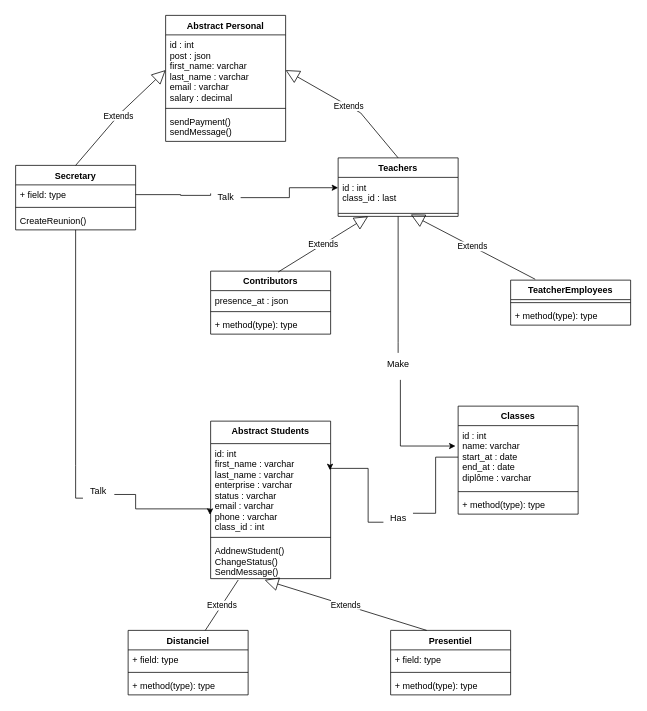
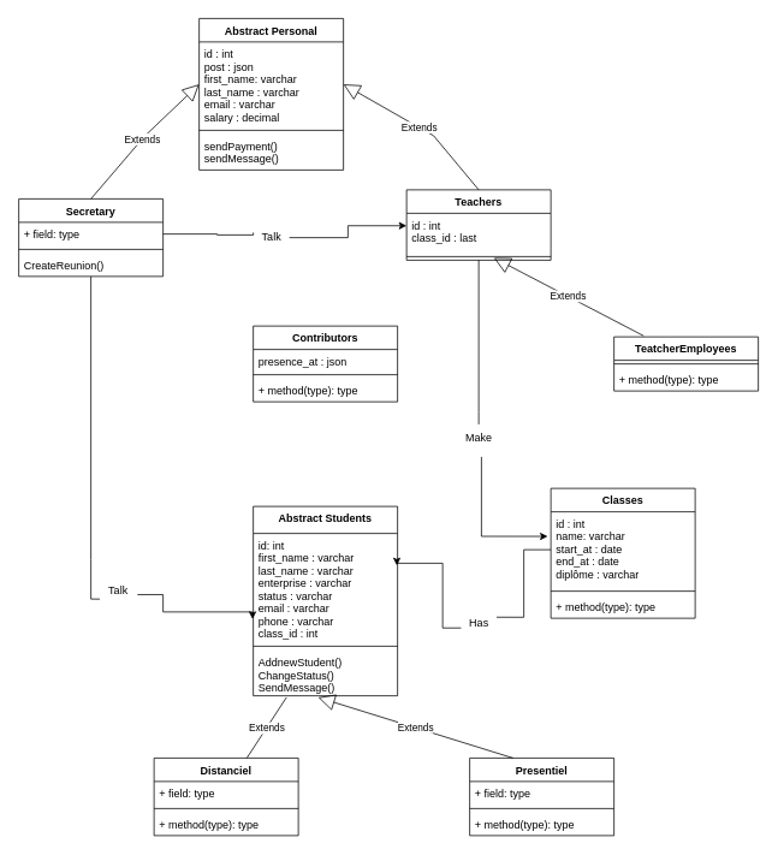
- <mxCell id="29" value="Extends" style="endArrow=block;endSize=16;endFill=0;html=1;rounded=0;exitX=0.563;exitY=0.014;exitDx=0;exitDy=0;exitPerimeter=0;entryX=0.25;entryY=1;entryDx=0;entryDy=0;" edge="1" parent="1" source="8" target="5"><mxGeometry width="160" relative="1" as="geometry"><mxPoint x="280" y="531" as="sourcePoint" /><mxPoint x="63.2" y="439.808" as="targetPoint" /></mxGeometry></mxCell>
